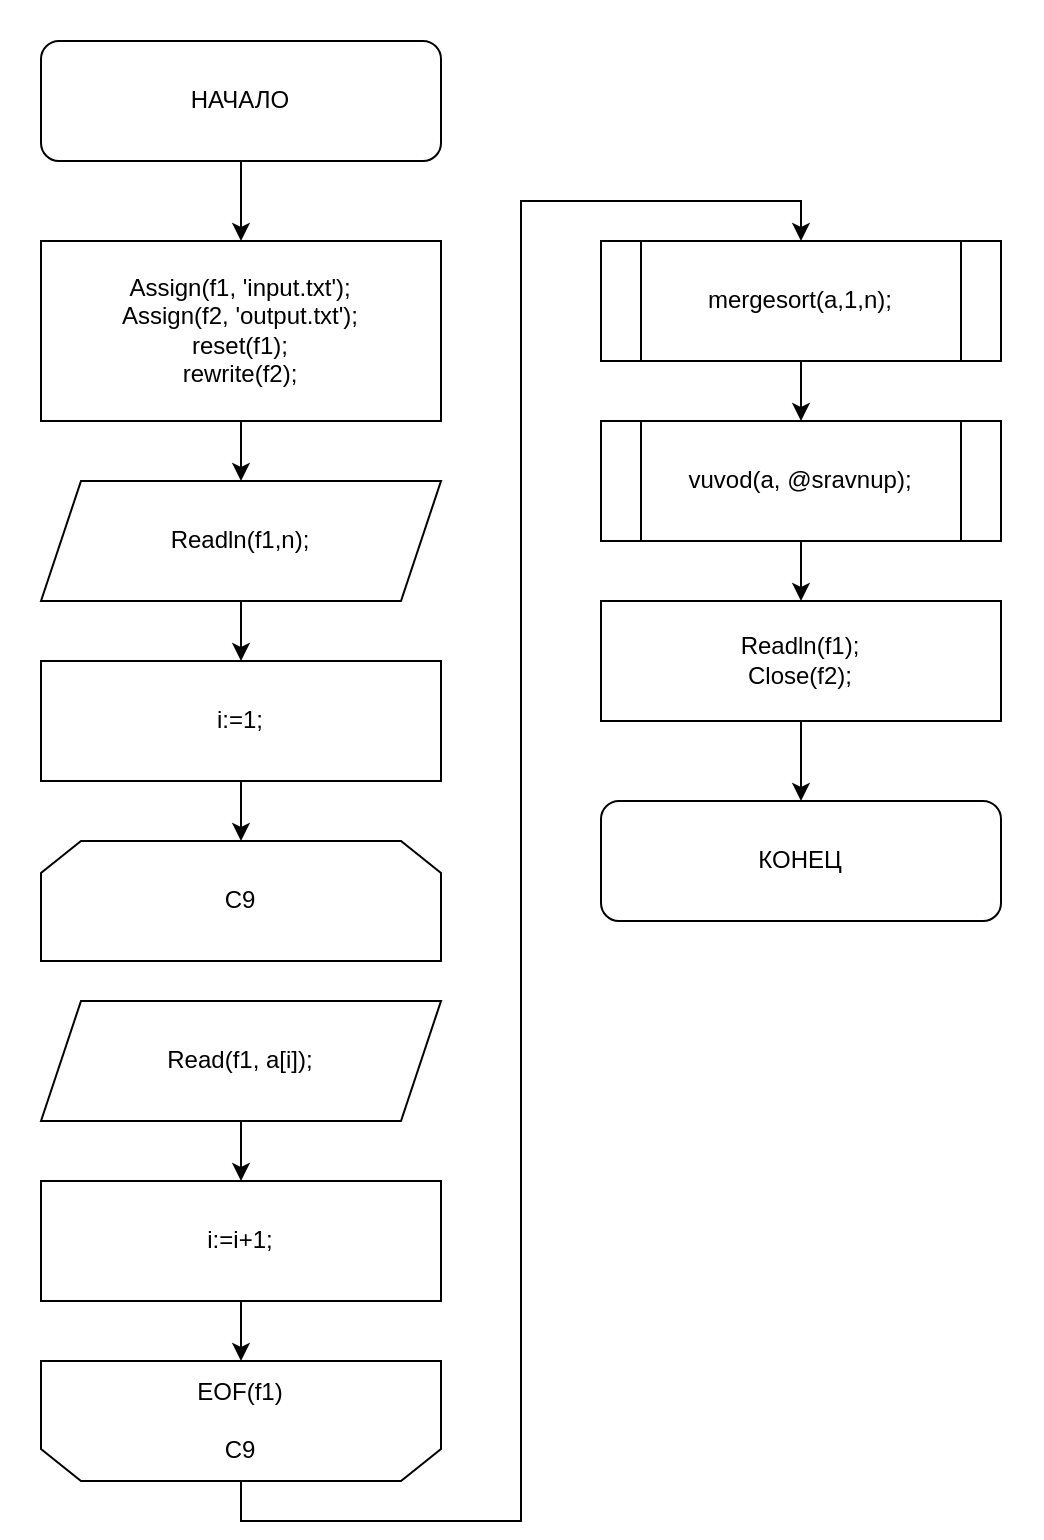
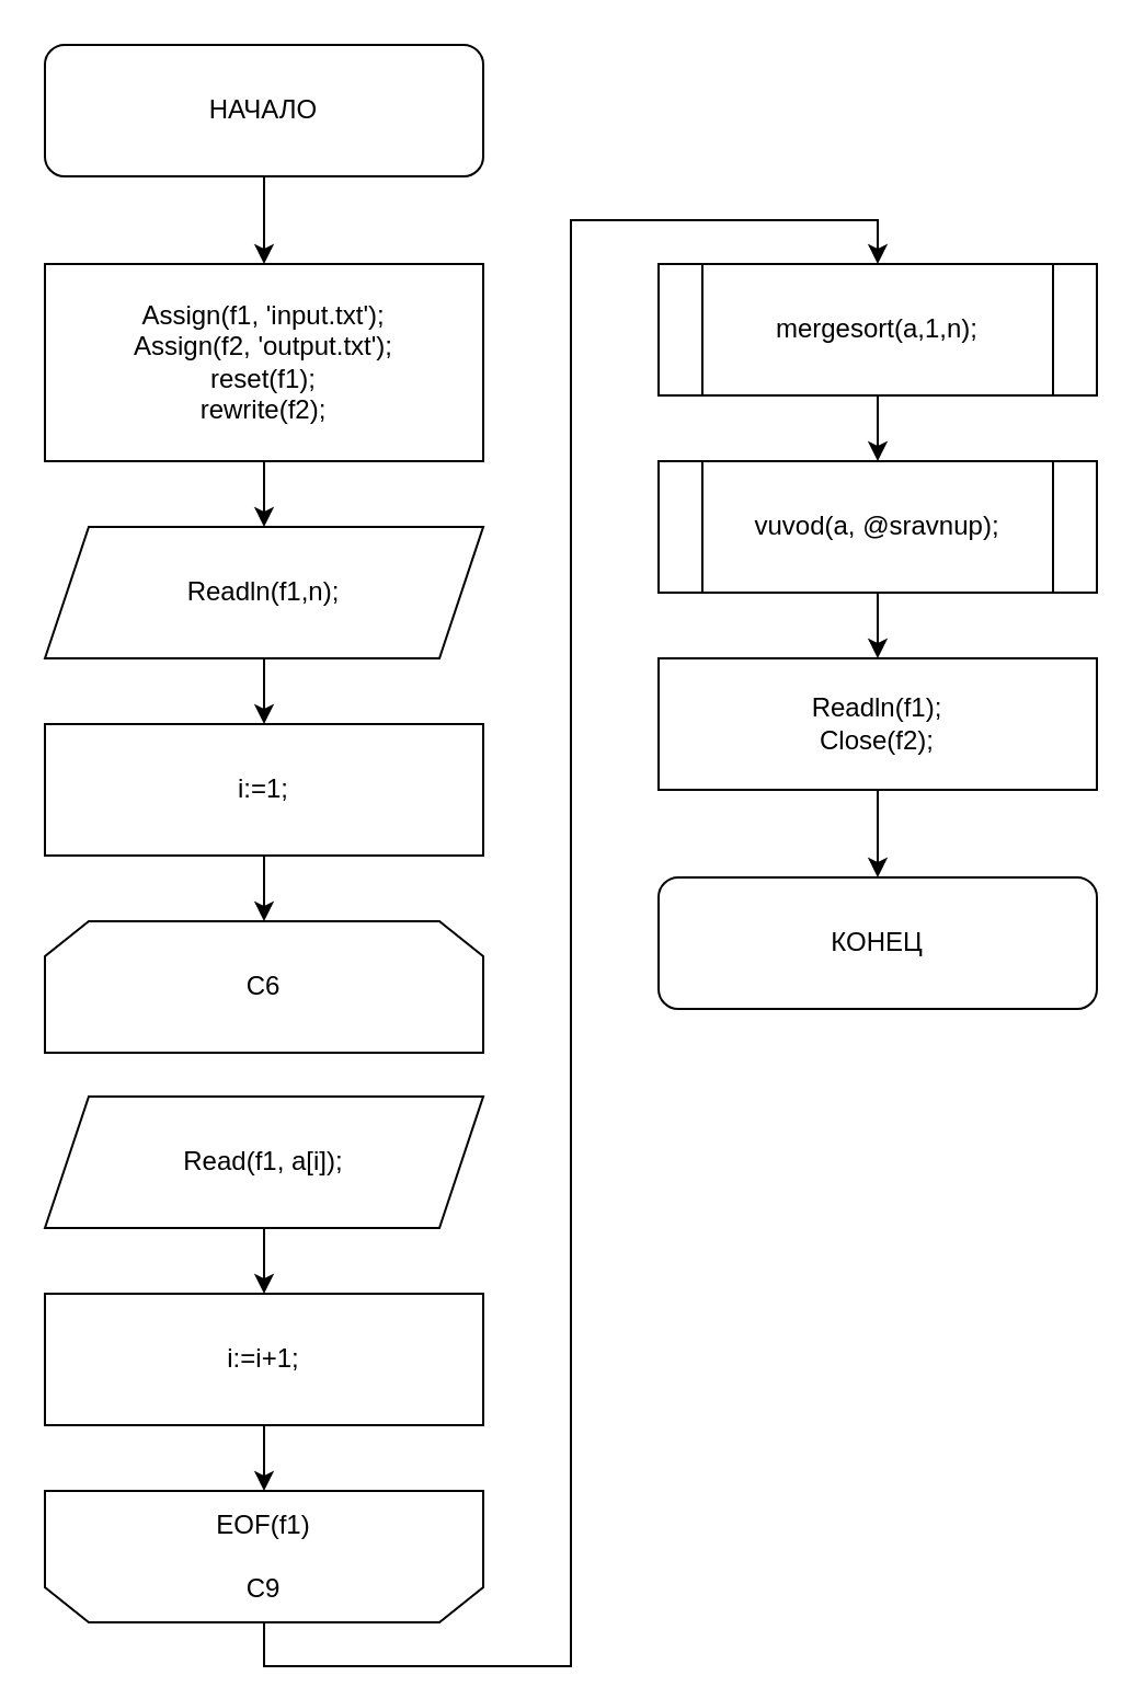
- <mxCell id="10" value="C9" style="shape=loopLimit;whiteSpace=wrap;html=1;" parent="1" vertex="1"><mxGeometry x="20" y="420" width="200" height="60" as="geometry" /></mxCell>
+ <mxCell id="10" value="C6" style="shape=loopLimit;whiteSpace=wrap;html=1;" parent="1" vertex="1"><mxGeometry x="20" y="420" width="200" height="60" as="geometry" /></mxCell>
